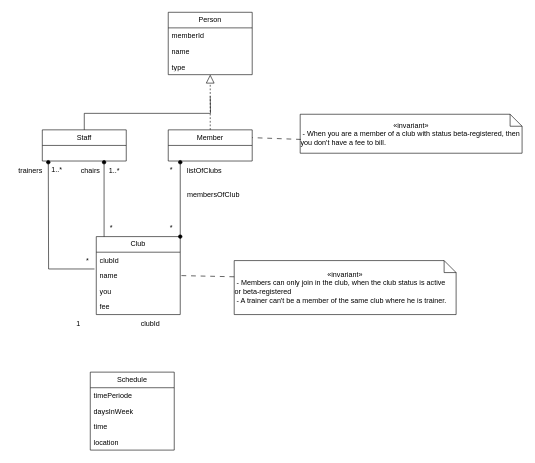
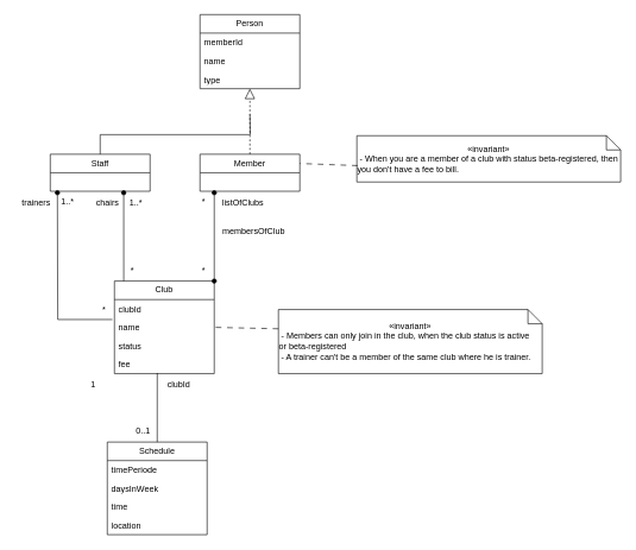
- <mxCell id="7" value="you" style="text;strokeColor=none;fillColor=none;align=left;verticalAlign=top;spacingLeft=4;spacingRight=4;overflow=hidden;rotatable=0;points=[[0,0.5],[1,0.5]];portConstraint=eastwest;whiteSpace=wrap;html=1;" parent="4" vertex="1"><mxGeometry y="78" width="140" height="26" as="geometry" /></mxCell>
+ <mxCell id="7" value="status" style="text;strokeColor=none;fillColor=none;align=left;verticalAlign=top;spacingLeft=4;spacingRight=4;overflow=hidden;rotatable=0;points=[[0,0.5],[1,0.5]];portConstraint=eastwest;whiteSpace=wrap;html=1;" parent="4" vertex="1"><mxGeometry y="78" width="140" height="26" as="geometry" /></mxCell>
+ <mxCell id="23" style="rounded=0;orthogonalLoop=1;jettySize=auto;html=1;exitX=0.5;exitY=0;exitDx=0;exitDy=0;endArrow=none;endFill=0;entryX=0.429;entryY=0.962;entryDx=0;entryDy=0;entryPerimeter=0;" parent="1" source="9" target="8" edge="1"><mxGeometry relative="1" as="geometry"><mxPoint x="220" y="530" as="targetPoint" /></mxGeometry></mxCell>
+ <mxCell id="24" value="0..1" style="text;html=1;align=center;verticalAlign=middle;resizable=0;points=[];autosize=1;strokeColor=none;fillColor=none;" parent="1" vertex="1"><mxGeometry y="590" width="40" height="30" as="geometry" x="180" /></mxCell>
